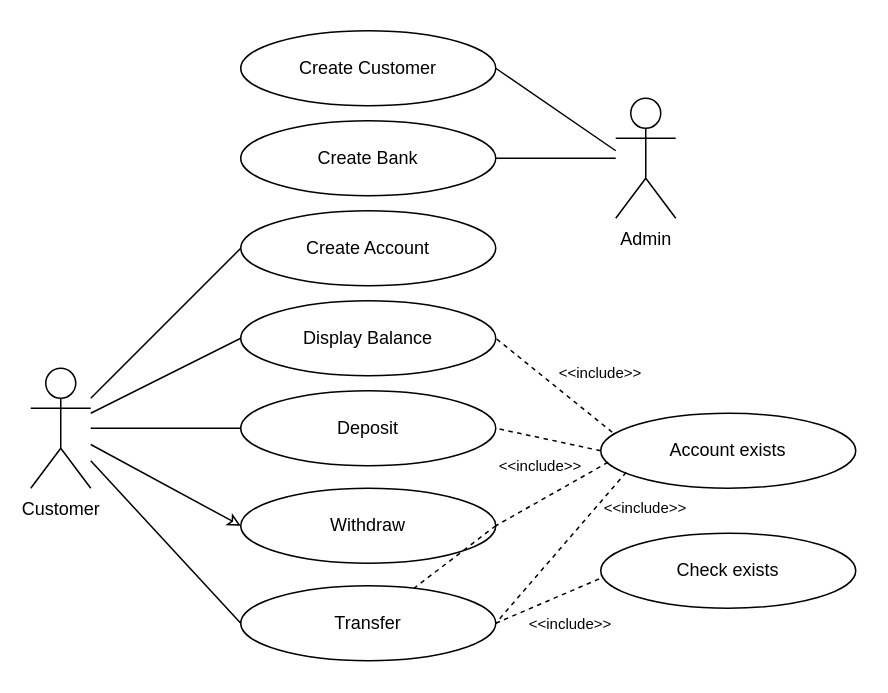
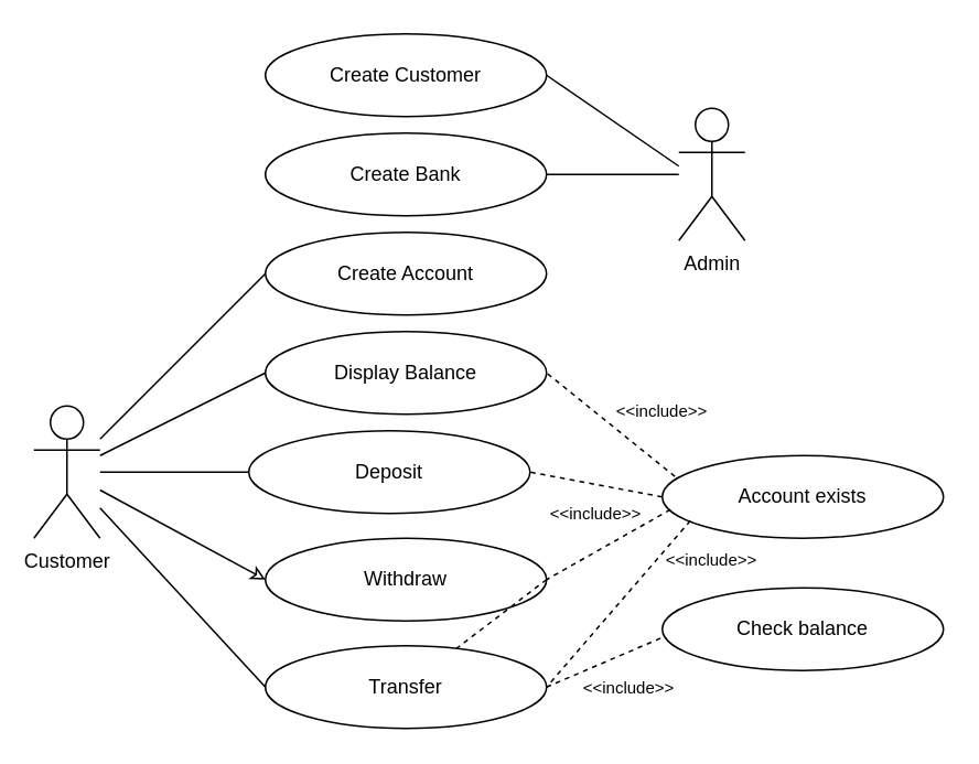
- <mxCell id="4" value="Deposit" style="ellipse;whiteSpace=wrap;html=1;" vertex="1" parent="1"><mxGeometry x="160" y="260" width="170" height="50" as="geometry" /></mxCell>
+ <mxCell id="4" value="Deposit" style="ellipse;whiteSpace=wrap;html=1;" vertex="1" parent="1"><mxGeometry x="150" y="260" width="170" height="50" as="geometry" /></mxCell>
- <mxCell id="18" value="Check exists" style="ellipse;whiteSpace=wrap;html=1;" vertex="1" parent="1"><mxGeometry x="400" y="355" width="170" height="50" as="geometry" /></mxCell>
+ <mxCell id="18" value="Check balance" style="ellipse;whiteSpace=wrap;html=1;" vertex="1" parent="1"><mxGeometry x="400" y="355" width="170" height="50" as="geometry" /></mxCell>
